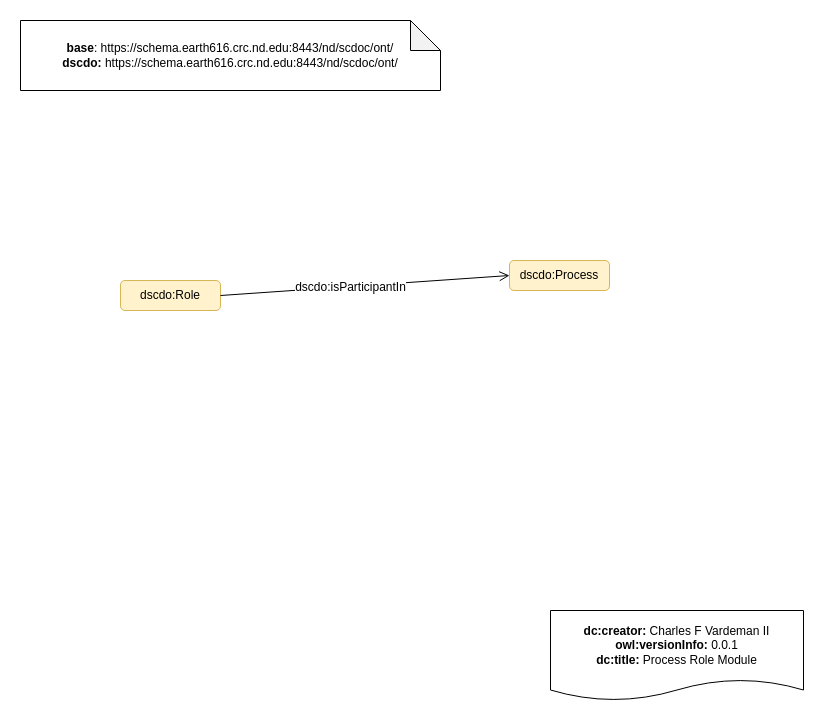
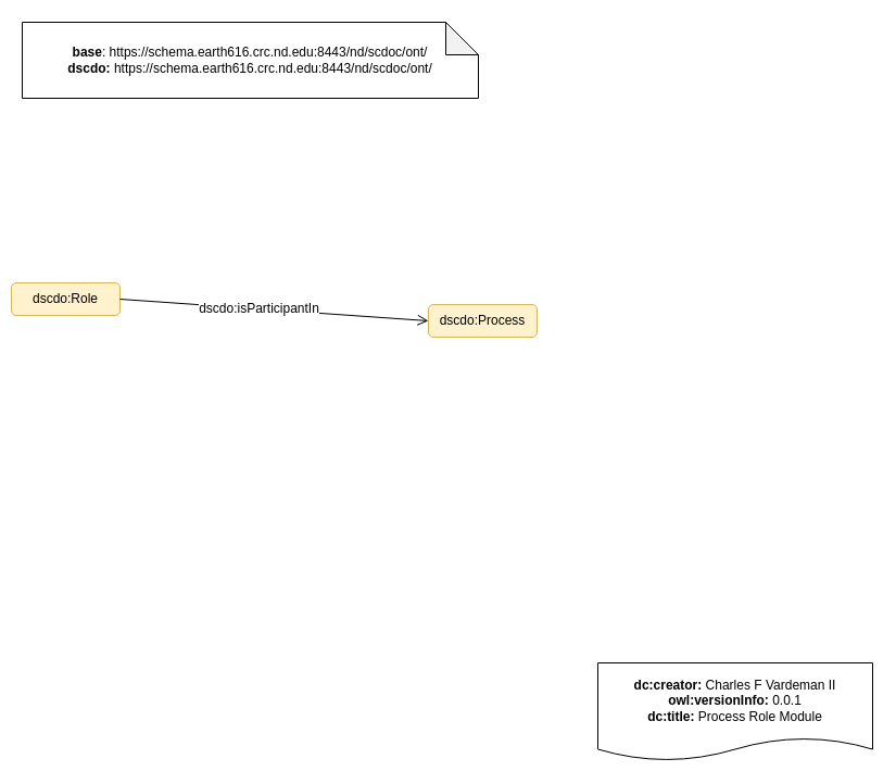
- <mxCell id="4" value="dscdo:Process" style="rounded=1;whiteSpace=wrap;html=1;snapToPoint=1;points=[[0.1,0],[0.2,0],[0.3,0],[0.4,0],[0.5,0],[0.6,0],[0.7,0],[0.8,0],[0.9,0],[0,0.1],[0,0.3],[0,0.5],[0,0.7],[0,0.9],[0.1,1],[0.2,1],[0.3,1],[0.4,1],[0.5,1],[0.6,1],[0.7,1],[0.8,1],[0.9,1],[1,0.1],[1,0.3],[1,0.5],[1,0.7],[1,0.9]];fillColor=#fff2cc;strokeColor=#d6b656;" vertex="1" parent="1"><mxGeometry x="509" y="260" width="100" height="30" as="geometry" /></mxCell>
+ <mxCell id="4" value="dscdo:Process" style="rounded=1;whiteSpace=wrap;html=1;snapToPoint=1;points=[[0.1,0],[0.2,0],[0.3,0],[0.4,0],[0.5,0],[0.6,0],[0.7,0],[0.8,0],[0.9,0],[0,0.1],[0,0.3],[0,0.5],[0,0.7],[0,0.9],[0.1,1],[0.2,1],[0.3,1],[0.4,1],[0.5,1],[0.6,1],[0.7,1],[0.8,1],[0.9,1],[1,0.1],[1,0.3],[1,0.5],[1,0.7],[1,0.9]];fillColor=#fff2cc;strokeColor=#d6b656;" vertex="1" parent="1"><mxGeometry x="394" y="280" width="100" height="30" as="geometry" /></mxCell>
- <mxCell id="5" value="dscdo:Role" style="rounded=1;whiteSpace=wrap;html=1;snapToPoint=1;points=[[0.1,0],[0.2,0],[0.3,0],[0.4,0],[0.5,0],[0.6,0],[0.7,0],[0.8,0],[0.9,0],[0,0.1],[0,0.3],[0,0.5],[0,0.7],[0,0.9],[0.1,1],[0.2,1],[0.3,1],[0.4,1],[0.5,1],[0.6,1],[0.7,1],[0.8,1],[0.9,1],[1,0.1],[1,0.3],[1,0.5],[1,0.7],[1,0.9]];fillColor=#fff2cc;strokeColor=#d6b656;" vertex="1" parent="1"><mxGeometry x="120" y="280" width="100" height="30" as="geometry" /></mxCell>
+ <mxCell id="5" value="dscdo:Role" style="rounded=1;whiteSpace=wrap;html=1;snapToPoint=1;points=[[0.1,0],[0.2,0],[0.3,0],[0.4,0],[0.5,0],[0.6,0],[0.7,0],[0.8,0],[0.9,0],[0,0.1],[0,0.3],[0,0.5],[0,0.7],[0,0.9],[0.1,1],[0.2,1],[0.3,1],[0.4,1],[0.5,1],[0.6,1],[0.7,1],[0.8,1],[0.9,1],[1,0.1],[1,0.3],[1,0.5],[1,0.7],[1,0.9]];fillColor=#fff2cc;strokeColor=#d6b656;" vertex="1" parent="1"><mxGeometry x="10" y="260" width="100" height="30" as="geometry" /></mxCell>
